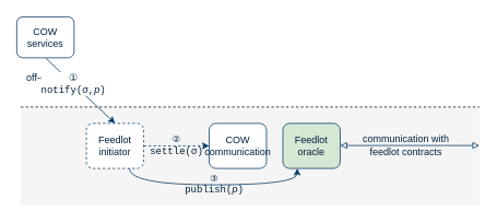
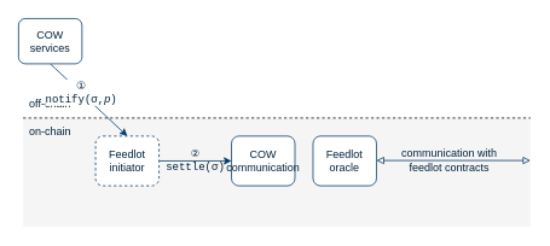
- <mxCell id="4" value="off-chain" style="text;html=1;strokeColor=none;fillColor=none;align=center;verticalAlign=middle;whiteSpace=wrap;rounded=0;fontColor=#00203B;" parent="1" vertex="1"><mxGeometry x="25" y="80" width="60" height="30" as="geometry" /></mxCell>
+ <mxCell id="4" value="off-chain" style="text;html=1;strokeColor=none;fillColor=none;align=center;verticalAlign=middle;whiteSpace=wrap;rounded=0;fontColor=#00203B;" parent="1" vertex="1"><mxGeometry x="25" y="100" width="60" height="30" as="geometry" /></mxCell>
+ <mxCell id="3" value="on-chain" style="text;html=1;strokeColor=none;fillColor=none;align=center;verticalAlign=middle;whiteSpace=wrap;rounded=0;fontColor=#00203B;" parent="1" vertex="1"><mxGeometry x="25" y="130" width="60" height="30" as="geometry" /></mxCell>
- <mxCell id="9" value="②&lt;br style=&quot;border-color: var(--border-color); font-size: 12px;&quot;&gt;&lt;font style=&quot;border-color: var(--border-color); font-size: 12px;&quot; face=&quot;Courier New&quot;&gt;settle(&lt;/font&gt;&lt;font style=&quot;border-color: var(--border-color); font-size: 12px;&quot;&gt;σ&lt;font face=&quot;Courier New&quot;&gt;)&lt;/font&gt;&lt;/font&gt;" style="edgeStyle=orthogonalEdgeStyle;rounded=0;orthogonalLoop=1;jettySize=auto;html=1;exitX=1;exitY=0.5;exitDx=0;exitDy=0;entryX=0;entryY=0.5;entryDx=0;entryDy=0;labelBackgroundColor=none;fontFamily=Helvetica;fontColor=#00203B;strokeColor=#003664;dashed=1;" parent="1" source="11" target="5" edge="1"><mxGeometry relative="1" as="geometry" /></mxCell>
+ <mxCell id="9" value="②&lt;br style=&quot;border-color: var(--border-color); font-size: 12px;&quot;&gt;&lt;font style=&quot;border-color: var(--border-color); font-size: 12px;&quot; face=&quot;Courier New&quot;&gt;settle(&lt;/font&gt;&lt;font style=&quot;border-color: var(--border-color); font-size: 12px;&quot;&gt;σ&lt;font face=&quot;Courier New&quot;&gt;)&lt;/font&gt;&lt;/font&gt;" style="edgeStyle=orthogonalEdgeStyle;rounded=0;orthogonalLoop=1;jettySize=auto;html=1;exitX=1;exitY=0.5;exitDx=0;exitDy=0;entryX=0;entryY=0.5;entryDx=0;entryDy=0;labelBackgroundColor=none;fontFamily=Helvetica;fontColor=#00203B;strokeColor=#003664;" parent="1" source="11" target="5" edge="1"><mxGeometry relative="1" as="geometry" /></mxCell>
- <mxCell id="8" value="Feedlot oracle" style="rounded=1;whiteSpace=wrap;html=1;fontColor=#00203B;strokeColor=#003664;fillColor=#d5e8d4;" parent="1" vertex="1"><mxGeometry x="345" y="150" width="70" height="55" as="geometry" /></mxCell>
+ <mxCell id="8" value="Feedlot oracle" style="rounded=1;whiteSpace=wrap;html=1;fontColor=#00203B;strokeColor=#003664;" parent="1" vertex="1"><mxGeometry x="345" y="150" width="70" height="55" as="geometry" /></mxCell>
- <mxCell id="10" value="③&lt;br&gt;&lt;font style=&quot;font-size: 12px;&quot; face=&quot;Courier New&quot;&gt;publish(&lt;/font&gt;&lt;font style=&quot;font-size: 12px;&quot;&gt;&lt;i&gt;p&lt;/i&gt;&lt;/font&gt;&lt;font style=&quot;font-size: 12px;&quot; face=&quot;Courier New&quot;&gt;)&lt;/font&gt;" style="edgeStyle=orthogonalEdgeStyle;orthogonalLoop=1;jettySize=auto;html=1;exitX=0.75;exitY=1;exitDx=0;exitDy=0;entryX=0.25;entryY=1;entryDx=0;entryDy=0;labelBackgroundColor=none;fontFamily=Helvetica;curved=1;fontColor=#00203B;strokeColor=#003664;" parent="1" source="11" target="8" edge="1"><mxGeometry x="0.004" relative="1" as="geometry"><mxPoint as="offset" /></mxGeometry></mxCell>
